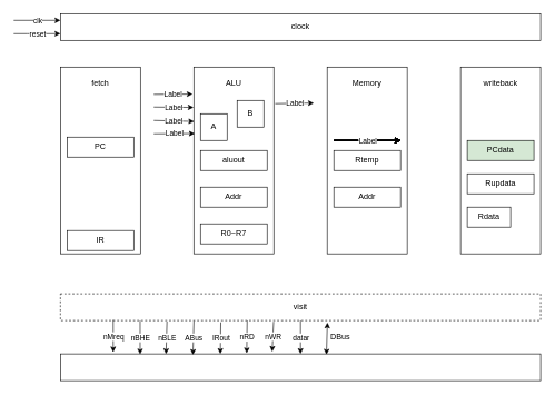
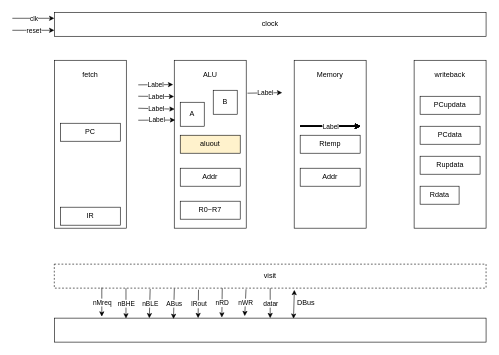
+ <mxCell id="25" value="PCupdata" style="rounded=0;whiteSpace=wrap;html=1;" vertex="1" parent="1"><mxGeometry x="700" y="160" width="100" height="30" as="geometry" /></mxCell>
- <mxCell id="24" value="PCdata" style="rounded=0;whiteSpace=wrap;html=1;fillColor=#d5e8d4;" vertex="1" parent="1"><mxGeometry x="700" y="210" width="100" height="30" as="geometry" /></mxCell>
+ <mxCell id="24" value="PCdata" style="rounded=0;whiteSpace=wrap;html=1;" vertex="1" parent="1"><mxGeometry x="700" y="210" width="100" height="30" as="geometry" /></mxCell>
- <mxCell id="14" value="aluout" style="rounded=0;whiteSpace=wrap;html=1;" vertex="1" parent="1"><mxGeometry x="300" y="225" width="100" height="30" as="geometry" /></mxCell>
+ <mxCell id="14" value="aluout" style="rounded=0;whiteSpace=wrap;html=1;fillColor=#fff2cc;" vertex="1" parent="1"><mxGeometry x="300" y="225" width="100" height="30" as="geometry" /></mxCell>
